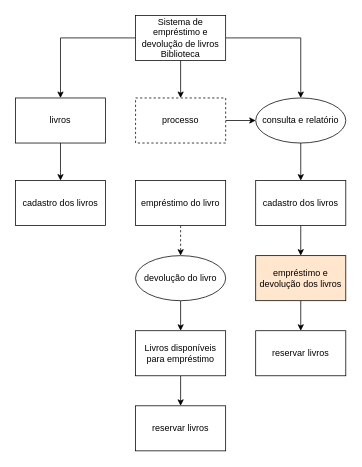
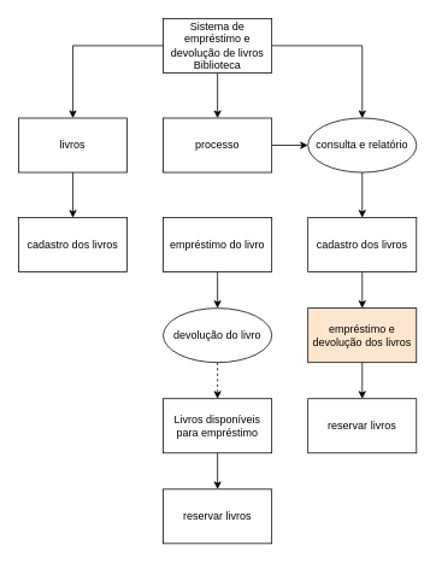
- <mxCell id="7" value="processo" style="rounded=0;whiteSpace=wrap;html=1;dashed=1;" vertex="1" parent="1"><mxGeometry x="180" y="130" width="120" height="60" as="geometry" /></mxCell>
+ <mxCell id="7" value="processo" style="rounded=0;whiteSpace=wrap;html=1;" vertex="1" parent="1"><mxGeometry x="180" y="130" width="120" height="60" as="geometry" /></mxCell>
- <mxCell id="13" style="edgeStyle=orthogonalEdgeStyle;rounded=0;orthogonalLoop=1;jettySize=auto;html=1;entryX=0.5;entryY=0;entryDx=0;entryDy=0;dashed=1;" edge="1" parent="1" source="14" target="16"><mxGeometry relative="1" as="geometry" /></mxCell>
+ <mxCell id="13" style="edgeStyle=orthogonalEdgeStyle;rounded=0;orthogonalLoop=1;jettySize=auto;html=1;entryX=0.5;entryY=0;entryDx=0;entryDy=0;" edge="1" parent="1" source="14" target="16"><mxGeometry relative="1" as="geometry" /></mxCell>
- <mxCell id="15" style="edgeStyle=orthogonalEdgeStyle;rounded=0;orthogonalLoop=1;jettySize=auto;html=1;entryX=0.5;entryY=0;entryDx=0;entryDy=0;" edge="1" parent="1" source="16" target="18"><mxGeometry relative="1" as="geometry" /></mxCell>
+ <mxCell id="15" style="edgeStyle=orthogonalEdgeStyle;rounded=0;orthogonalLoop=1;jettySize=auto;html=1;entryX=0.5;entryY=0;entryDx=0;entryDy=0;dashed=1;" edge="1" parent="1" source="16" target="18"><mxGeometry relative="1" as="geometry" /></mxCell>
